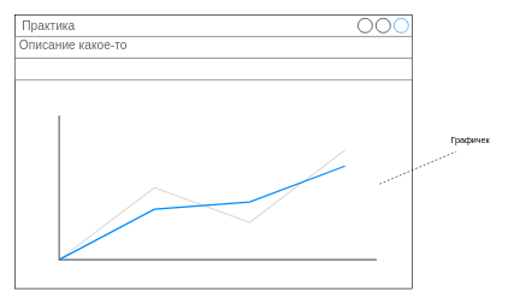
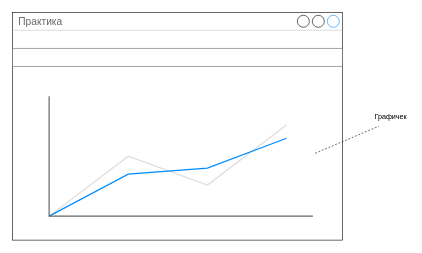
- <mxCell id="3" value="Описание какое-то" style="strokeWidth=1;shadow=0;dashed=0;align=center;html=1;shape=mxgraph.mockup.text.textBox;fontColor=#666666;align=left;fontSize=17;spacingLeft=4;spacingTop=-3;whiteSpace=wrap;strokeColor=#666666;mainText=" parent="1" vertex="1"><mxGeometry x="20" y="50" width="550" height="30" as="geometry" /></mxCell>
